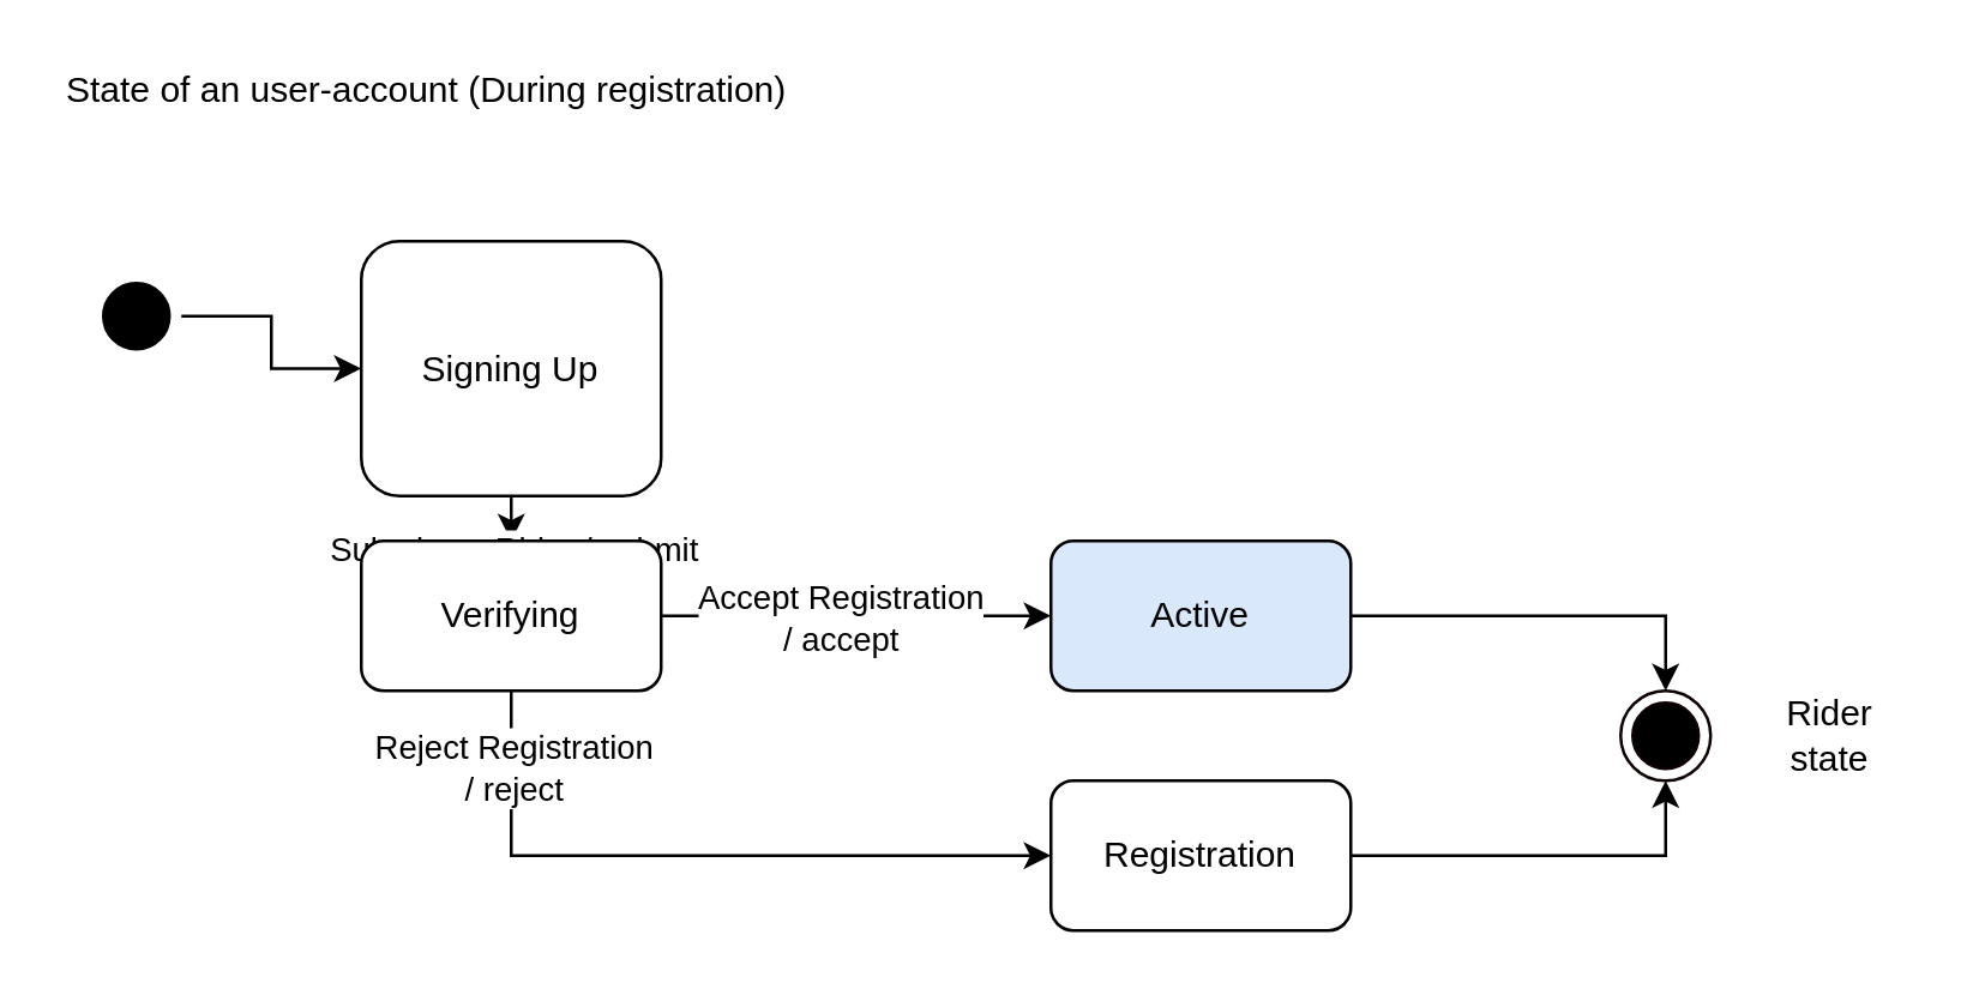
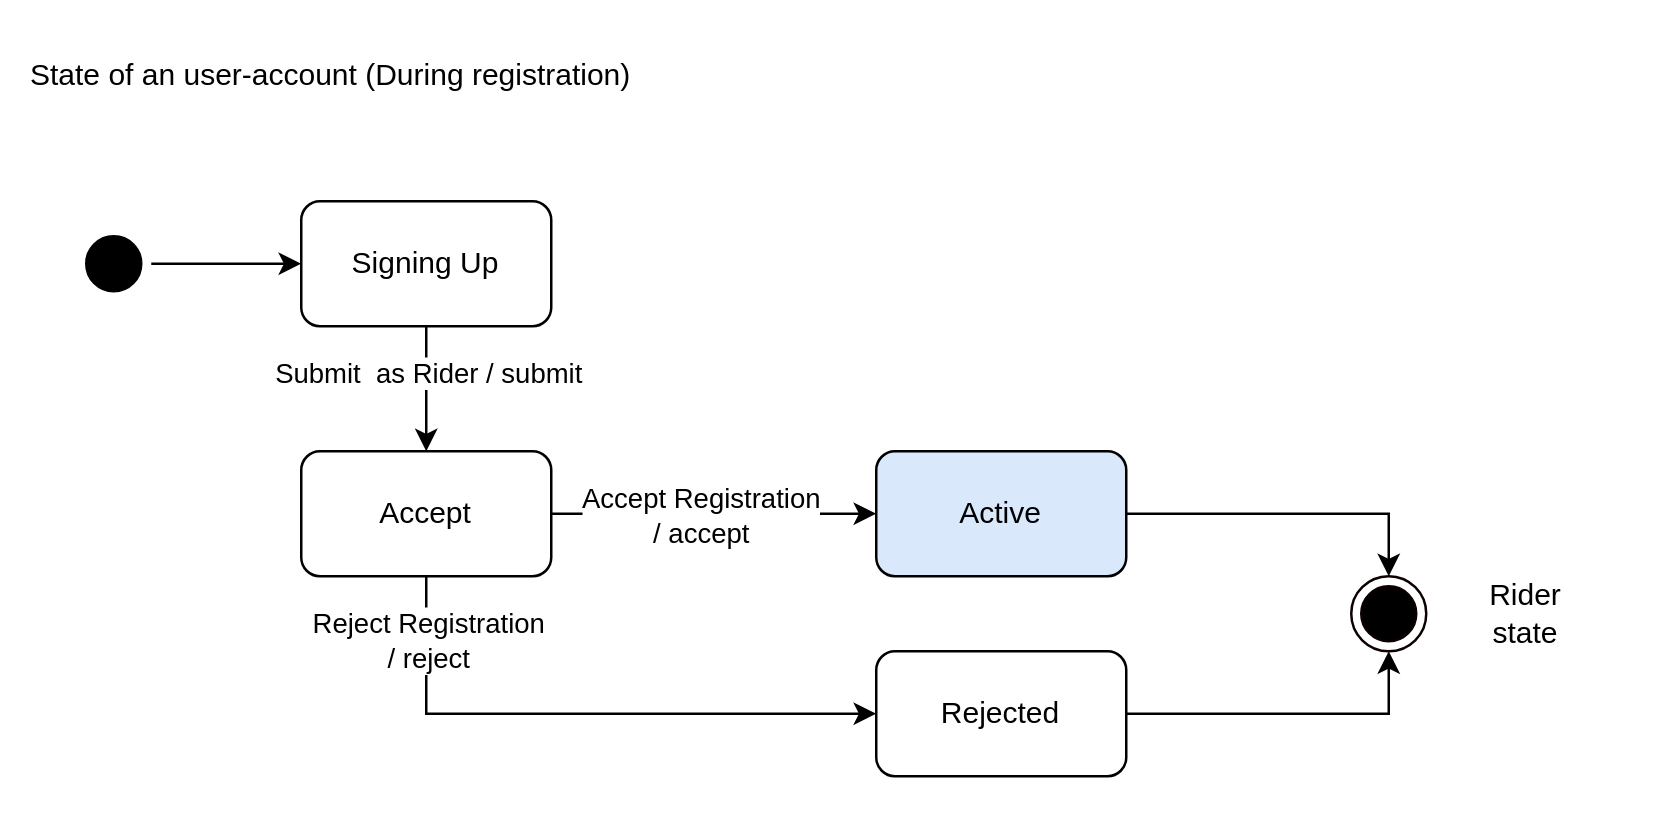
- <mxCell id="8" value="State of an user-account (During registration)" style="text;html=1;strokeColor=none;fillColor=none;align=left;verticalAlign=middle;whiteSpace=wrap;rounded=0;" vertex="1" parent="1"><mxGeometry x="20" y="20" width="420" height="20" as="geometry" /></mxCell>
+ <mxCell id="8" value="State of an user-account (During registration)" style="text;html=1;strokeColor=none;fillColor=none;align=left;verticalAlign=middle;whiteSpace=wrap;rounded=0;" vertex="1" parent="1"><mxGeometry x="10" y="20" width="420" height="20" as="geometry" /></mxCell>
- <mxCell id="4" value="Signing Up" style="rounded=1;whiteSpace=wrap;html=1;" vertex="1" parent="1"><mxGeometry x="120" y="80" width="100" height="85" as="geometry" /></mxCell>
+ <mxCell id="4" value="Signing Up" style="rounded=1;whiteSpace=wrap;html=1;" vertex="1" parent="1"><mxGeometry x="120" y="80" width="100" height="50" as="geometry" /></mxCell>
- <mxCell id="13" value="Verifying" style="rounded=1;whiteSpace=wrap;html=1;" vertex="1" parent="1"><mxGeometry x="120" y="180" width="100" height="50" as="geometry" /></mxCell>
+ <mxCell id="13" value="Accept" style="rounded=1;whiteSpace=wrap;html=1;" vertex="1" parent="1"><mxGeometry x="120" y="180" width="100" height="50" as="geometry" /></mxCell>
- <mxCell id="17" value="Registration" style="rounded=1;whiteSpace=wrap;html=1;" vertex="1" parent="1"><mxGeometry x="350" y="260" width="100" height="50" as="geometry" /></mxCell>
+ <mxCell id="17" value="Rejected" style="rounded=1;whiteSpace=wrap;html=1;" vertex="1" parent="1"><mxGeometry x="350" y="260" width="100" height="50" as="geometry" /></mxCell>
